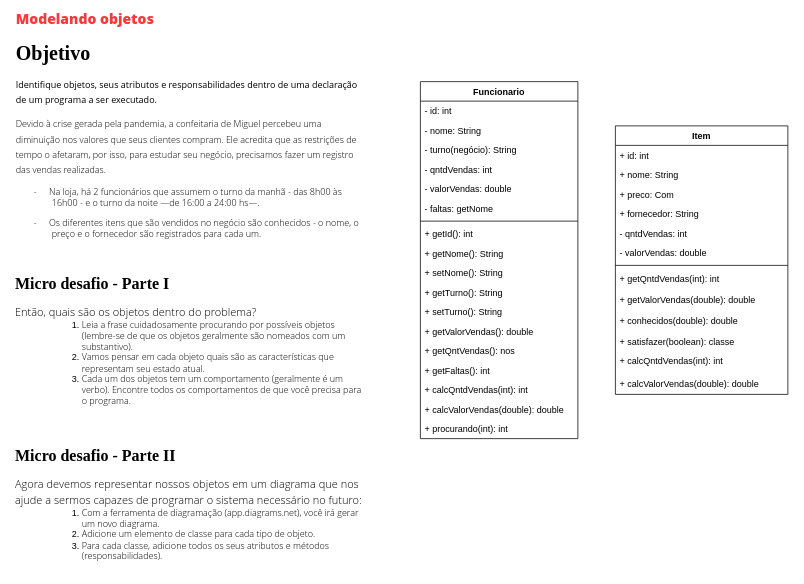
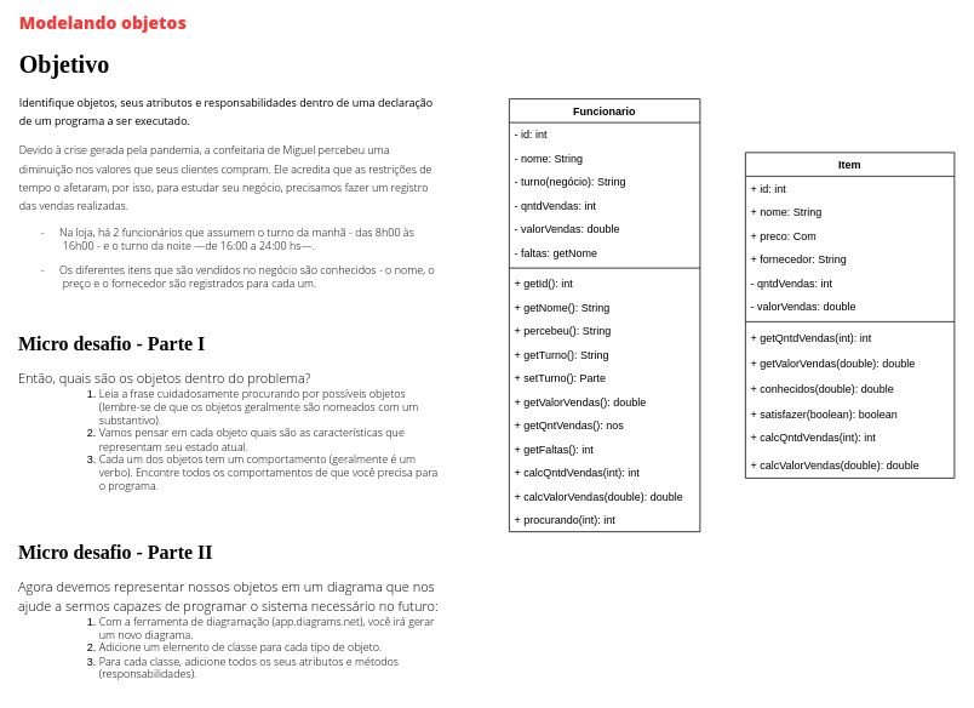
- <mxCell id="12" value="+ setNome(): String" style="text;strokeColor=none;fillColor=none;align=left;verticalAlign=top;spacingLeft=4;spacingRight=4;overflow=hidden;rotatable=0;points=[[0,0.5],[1,0.5]];portConstraint=eastwest;" vertex="1" parent="2"><mxGeometry y="242" width="210" height="26" as="geometry" /></mxCell>
+ <mxCell id="12" value="+ percebeu(): String" style="text;strokeColor=none;fillColor=none;align=left;verticalAlign=top;spacingLeft=4;spacingRight=4;overflow=hidden;rotatable=0;points=[[0,0.5],[1,0.5]];portConstraint=eastwest;" vertex="1" parent="2"><mxGeometry y="242" width="210" height="26" as="geometry" /></mxCell>
- <mxCell id="14" value="+ setTurno(): String" style="text;strokeColor=none;fillColor=none;align=left;verticalAlign=top;spacingLeft=4;spacingRight=4;overflow=hidden;rotatable=0;points=[[0,0.5],[1,0.5]];portConstraint=eastwest;" vertex="1" parent="2"><mxGeometry y="294" width="210" height="26" as="geometry" /></mxCell>
+ <mxCell id="14" value="+ setTurno(): Parte" style="text;strokeColor=none;fillColor=none;align=left;verticalAlign=top;spacingLeft=4;spacingRight=4;overflow=hidden;rotatable=0;points=[[0,0.5],[1,0.5]];portConstraint=eastwest;" vertex="1" parent="2"><mxGeometry y="294" width="210" height="26" as="geometry" /></mxCell>
- <mxCell id="32" value="+ satisfazer(boolean): classe" style="text;strokeColor=none;fillColor=none;align=left;verticalAlign=top;spacingLeft=4;spacingRight=4;overflow=hidden;rotatable=0;points=[[0,0.5],[1,0.5]];portConstraint=eastwest;" vertex="1" parent="21"><mxGeometry y="274" width="230" height="26" as="geometry" /></mxCell>
+ <mxCell id="32" value="+ satisfazer(boolean): boolean" style="text;strokeColor=none;fillColor=none;align=left;verticalAlign=top;spacingLeft=4;spacingRight=4;overflow=hidden;rotatable=0;points=[[0,0.5],[1,0.5]];portConstraint=eastwest;" vertex="1" parent="21"><mxGeometry y="274" width="230" height="26" as="geometry" /></mxCell>
